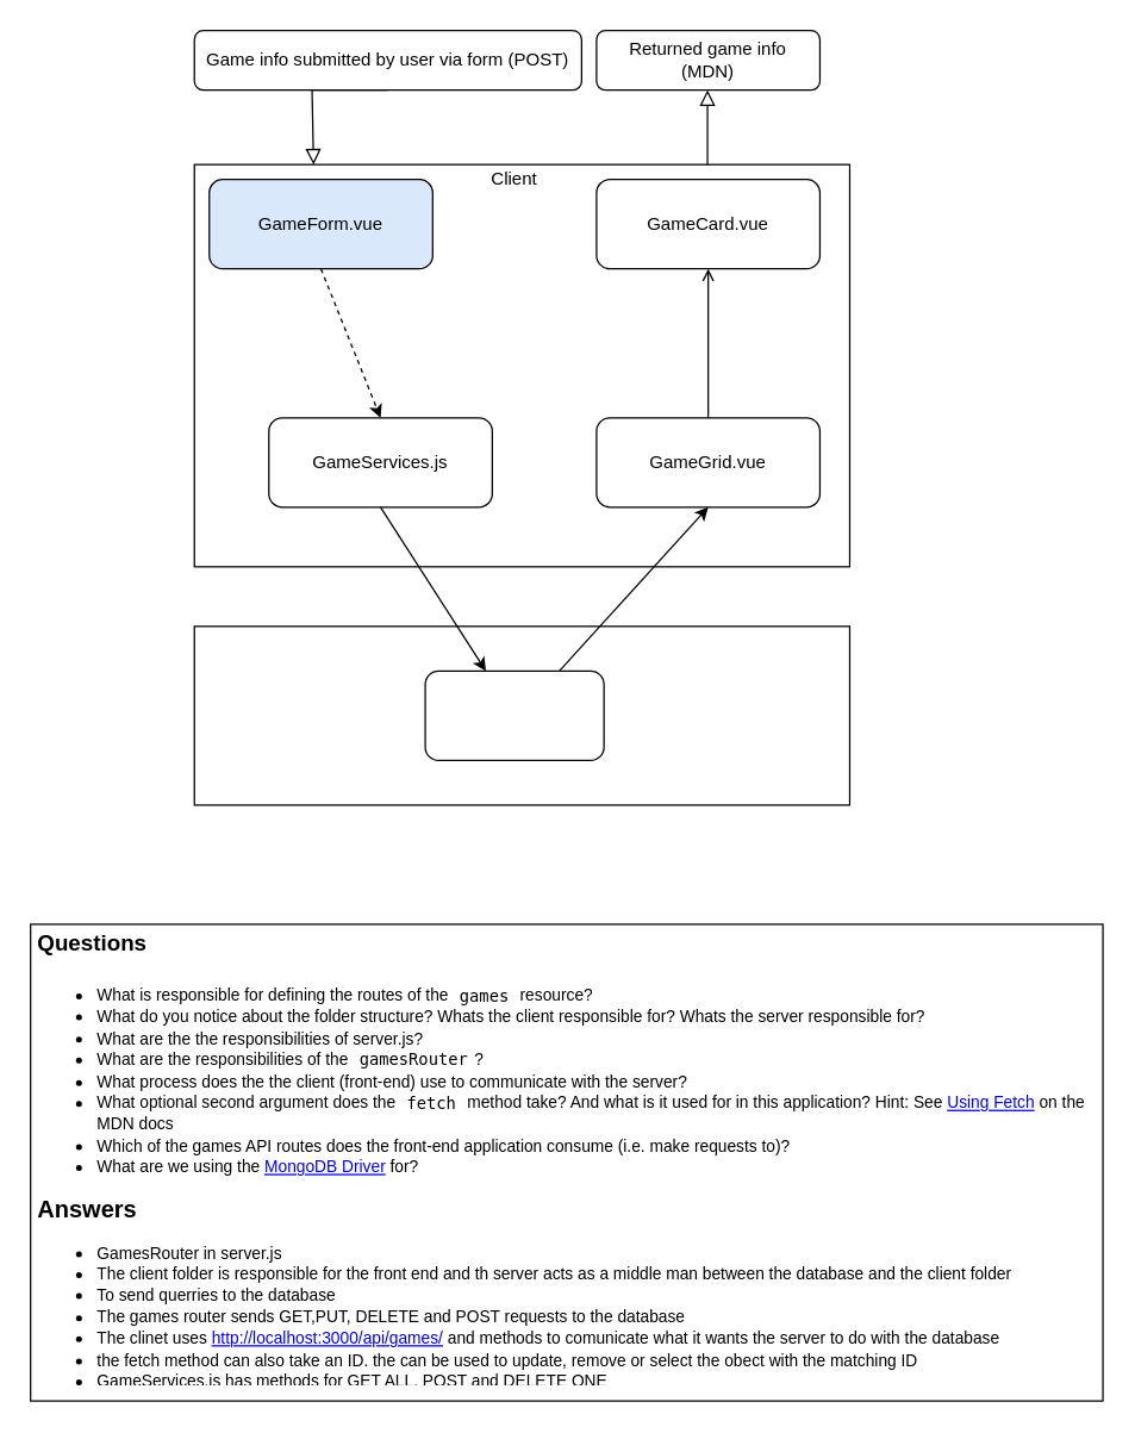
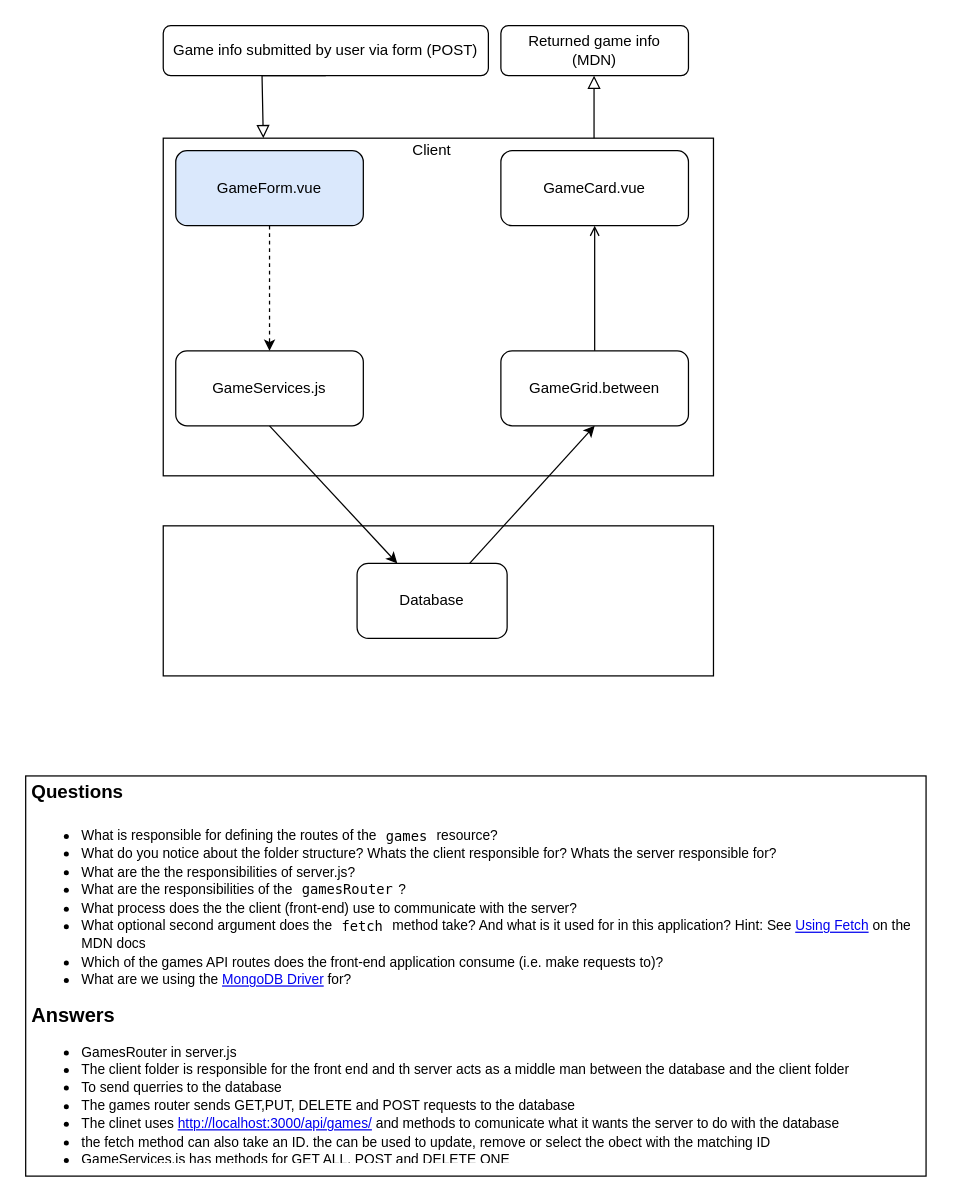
- <mxCell id="11" value="GameServices.js" style="rounded=1;whiteSpace=wrap;html=1;" vertex="1" parent="1"><mxGeometry x="180" y="280" width="150" height="60" as="geometry" /></mxCell>
+ <mxCell id="11" value="GameServices.js" style="rounded=1;whiteSpace=wrap;html=1;" vertex="1" parent="1"><mxGeometry x="140" y="280" width="150" height="60" as="geometry" /></mxCell>
- <mxCell id="12" value="GameGrid.vue" style="rounded=1;whiteSpace=wrap;html=1;" vertex="1" parent="1"><mxGeometry x="400" y="280" width="150" height="60" as="geometry" /></mxCell>
+ <mxCell id="12" value="GameGrid.between" style="rounded=1;whiteSpace=wrap;html=1;" vertex="1" parent="1"><mxGeometry x="400" y="280" width="150" height="60" as="geometry" /></mxCell>
+ <mxCell id="15" value="Database" style="text;html=1;strokeColor=none;fillColor=none;align=center;verticalAlign=middle;whiteSpace=wrap;rounded=0;" vertex="1" parent="1"><mxGeometry x="310" y="470" width="70" height="20" as="geometry" /></mxCell>
